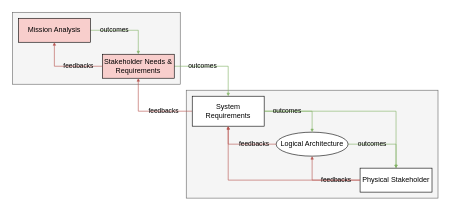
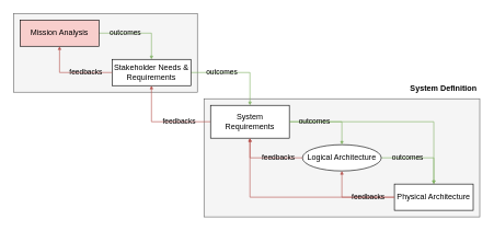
- <mxCell id="7" value="Stakeholder Needs &amp;amp; Requirements" style="rounded=0;whiteSpace=wrap;html=1;fillColor=#f8cecc;" parent="1" vertex="1"><mxGeometry x="170" y="90" width="120" height="40" as="geometry" /></mxCell>
+ <mxCell id="7" value="Stakeholder Needs &amp;amp; Requirements" style="rounded=0;whiteSpace=wrap;html=1;" parent="1" vertex="1"><mxGeometry x="170" y="90" width="120" height="40" as="geometry" /></mxCell>
+ <mxCell id="18" value="System Definition" style="rounded=0;whiteSpace=wrap;html=1;fillColor=none;strokeColor=none;fontStyle=1" parent="1" vertex="1"><mxGeometry x="620" y="120" width="110" height="30" as="geometry" /></mxCell>
- <mxCell id="13" value="Physical Stakeholder" style="rounded=0;whiteSpace=wrap;html=1;" parent="1" vertex="1"><mxGeometry x="600" y="280" width="120" height="40" as="geometry" /></mxCell>
+ <mxCell id="13" value="Physical Architecture" style="rounded=0;whiteSpace=wrap;html=1;" parent="1" vertex="1"><mxGeometry x="600" y="280" width="120" height="40" as="geometry" /></mxCell>
